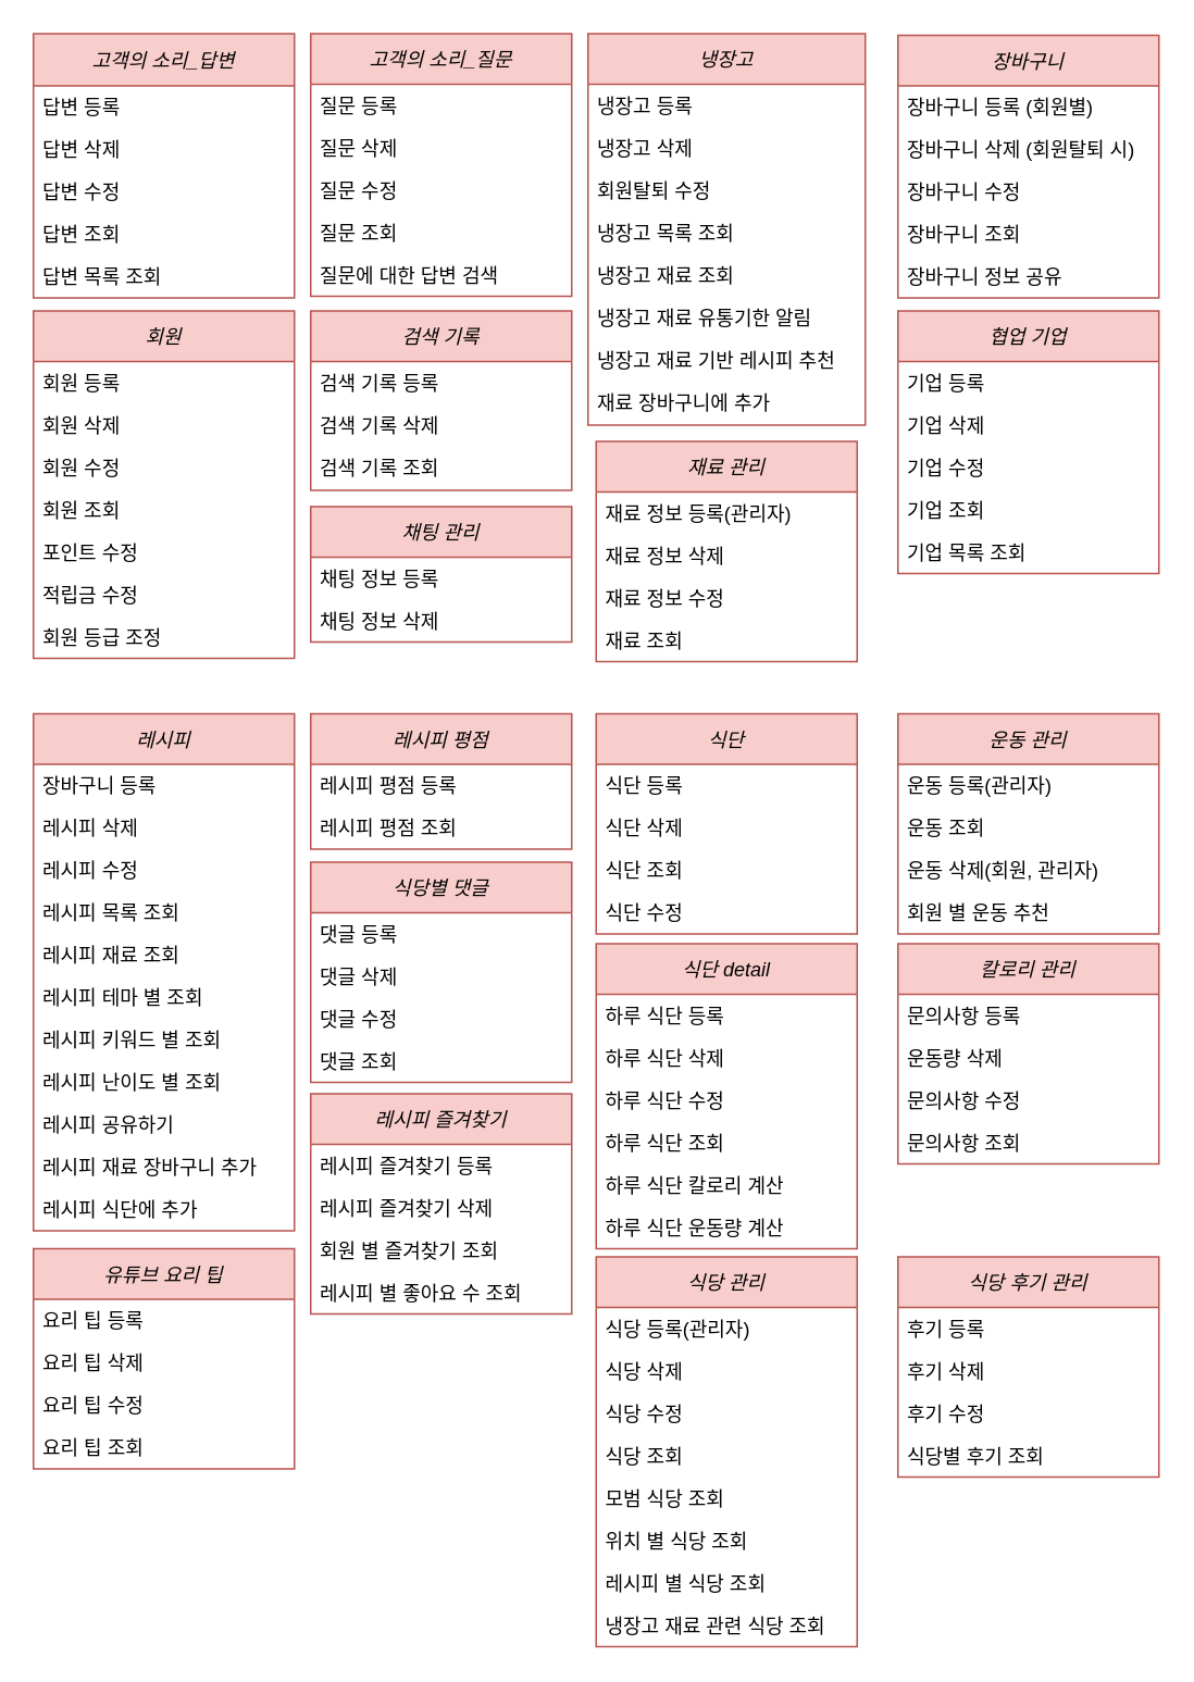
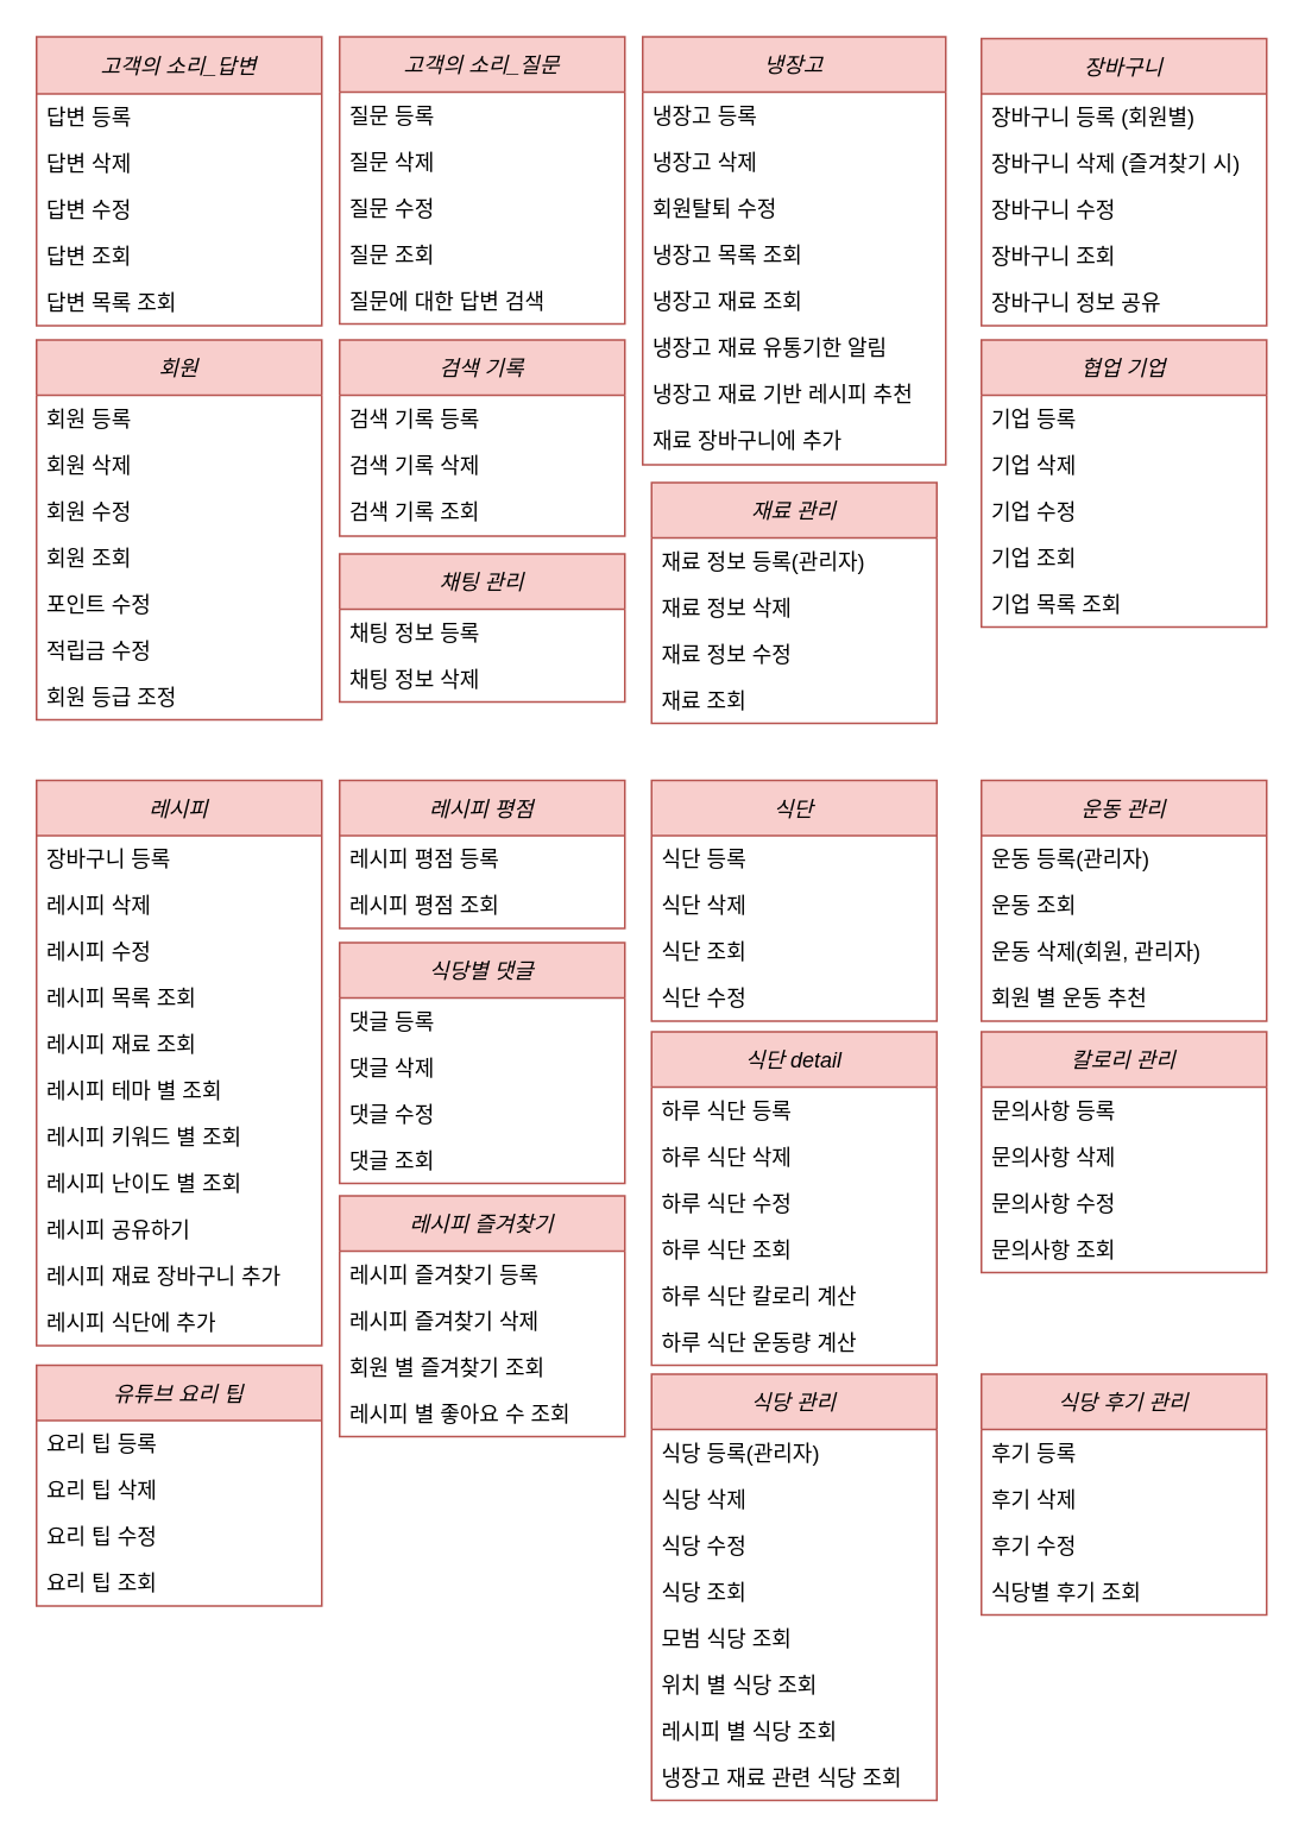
- <mxCell id="34" value="장바구니 삭제 (회원탈퇴 시)" style="text;align=left;verticalAlign=top;spacingLeft=4;spacingRight=4;overflow=hidden;rotatable=0;points=[[0,0.5],[1,0.5]];portConstraint=eastwest;" parent="32" vertex="1"><mxGeometry y="57" width="160" height="26" as="geometry" /></mxCell>
+ <mxCell id="34" value="장바구니 삭제 (즐겨찾기 시)" style="text;align=left;verticalAlign=top;spacingLeft=4;spacingRight=4;overflow=hidden;rotatable=0;points=[[0,0.5],[1,0.5]];portConstraint=eastwest;" parent="32" vertex="1"><mxGeometry y="57" width="160" height="26" as="geometry" /></mxCell>
- <mxCell id="101" value="운동량 삭제" style="text;align=left;verticalAlign=top;spacingLeft=4;spacingRight=4;overflow=hidden;rotatable=0;points=[[0,0.5],[1,0.5]];portConstraint=eastwest;" parent="99" vertex="1"><mxGeometry y="57" width="160" height="26" as="geometry" /></mxCell>
+ <mxCell id="101" value="문의사항 삭제" style="text;align=left;verticalAlign=top;spacingLeft=4;spacingRight=4;overflow=hidden;rotatable=0;points=[[0,0.5],[1,0.5]];portConstraint=eastwest;" parent="99" vertex="1"><mxGeometry y="57" width="160" height="26" as="geometry" /></mxCell>
